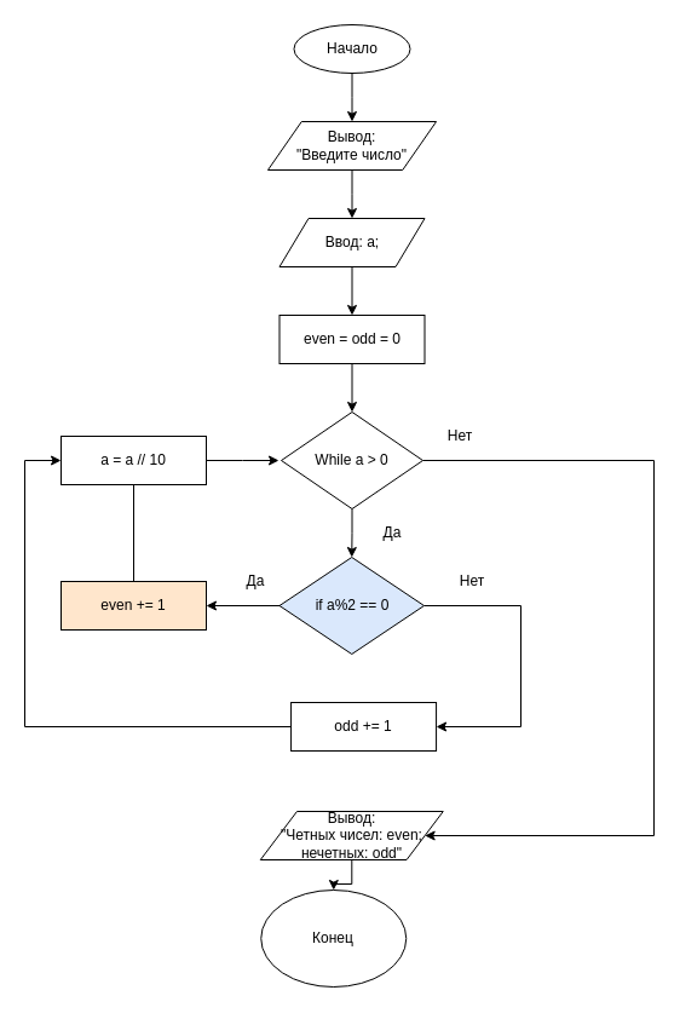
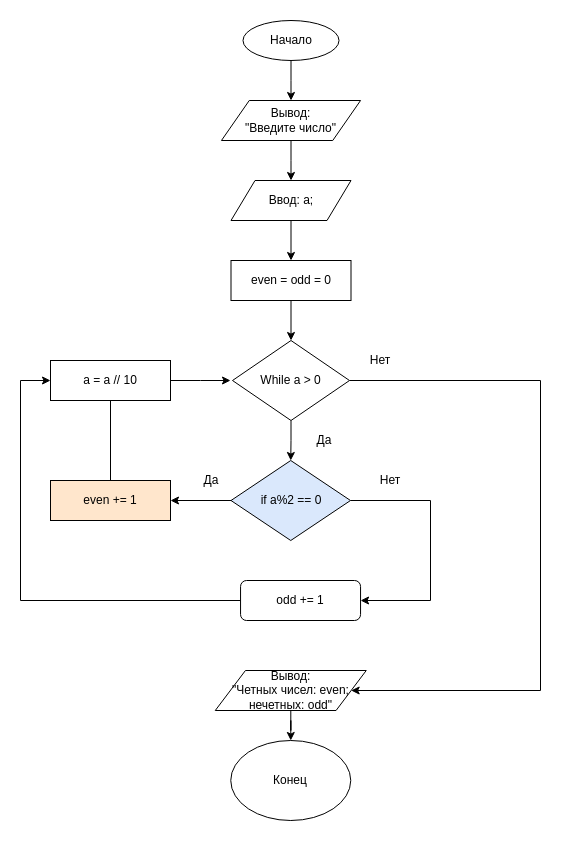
- <mxCell id="23" value="odd += 1" style="rounded=0;whiteSpace=wrap;html=1;" vertex="1" parent="1"><mxGeometry x="240.06" y="580" width="120" height="40" as="geometry" /></mxCell>
+ <mxCell id="23" value="odd += 1" style="whiteSpace=wrap;html=1;rounded=1;" vertex="1" parent="1"><mxGeometry x="240.06" y="580" width="120" height="40" as="geometry" /></mxCell>
- <mxCell id="11" value="Конец" style="ellipse;whiteSpace=wrap;html=1;" vertex="1" parent="1"><mxGeometry x="215.25" y="735" width="120" height="80" as="geometry" /></mxCell>
+ <mxCell id="11" value="Конец" style="ellipse;whiteSpace=wrap;html=1;" vertex="1" parent="1"><mxGeometry x="230.25" y="740" width="120" height="80" as="geometry" /></mxCell>
